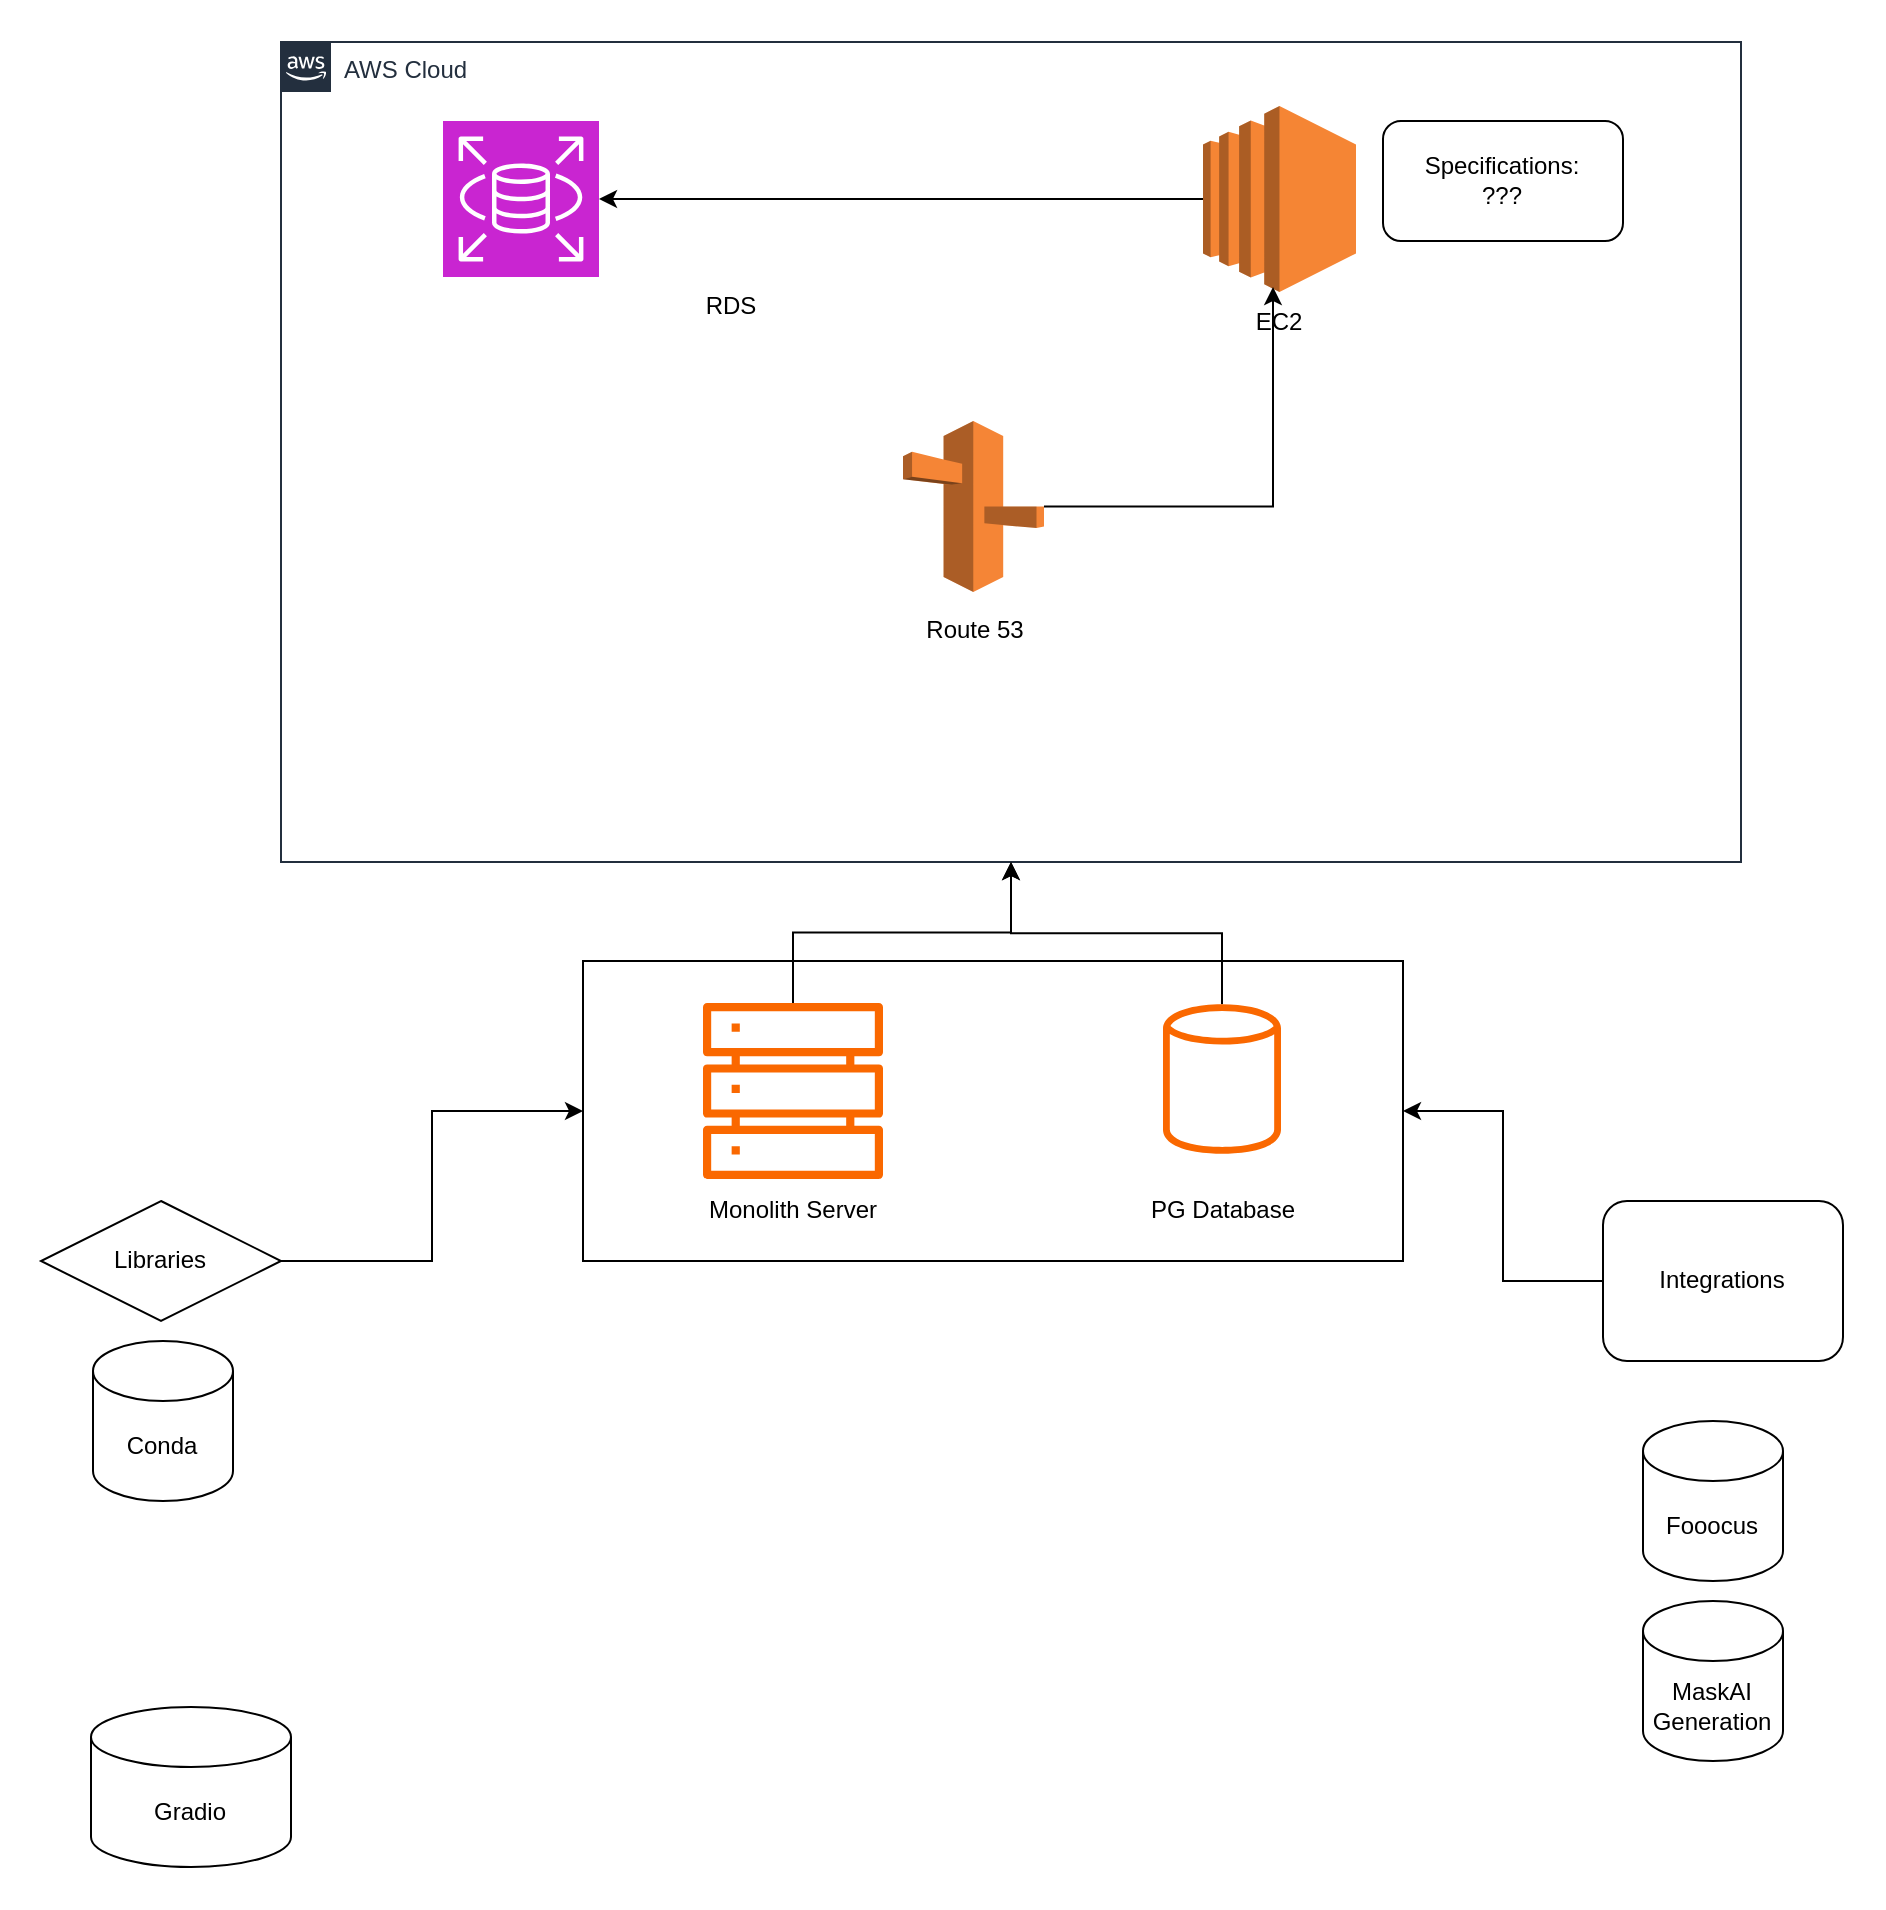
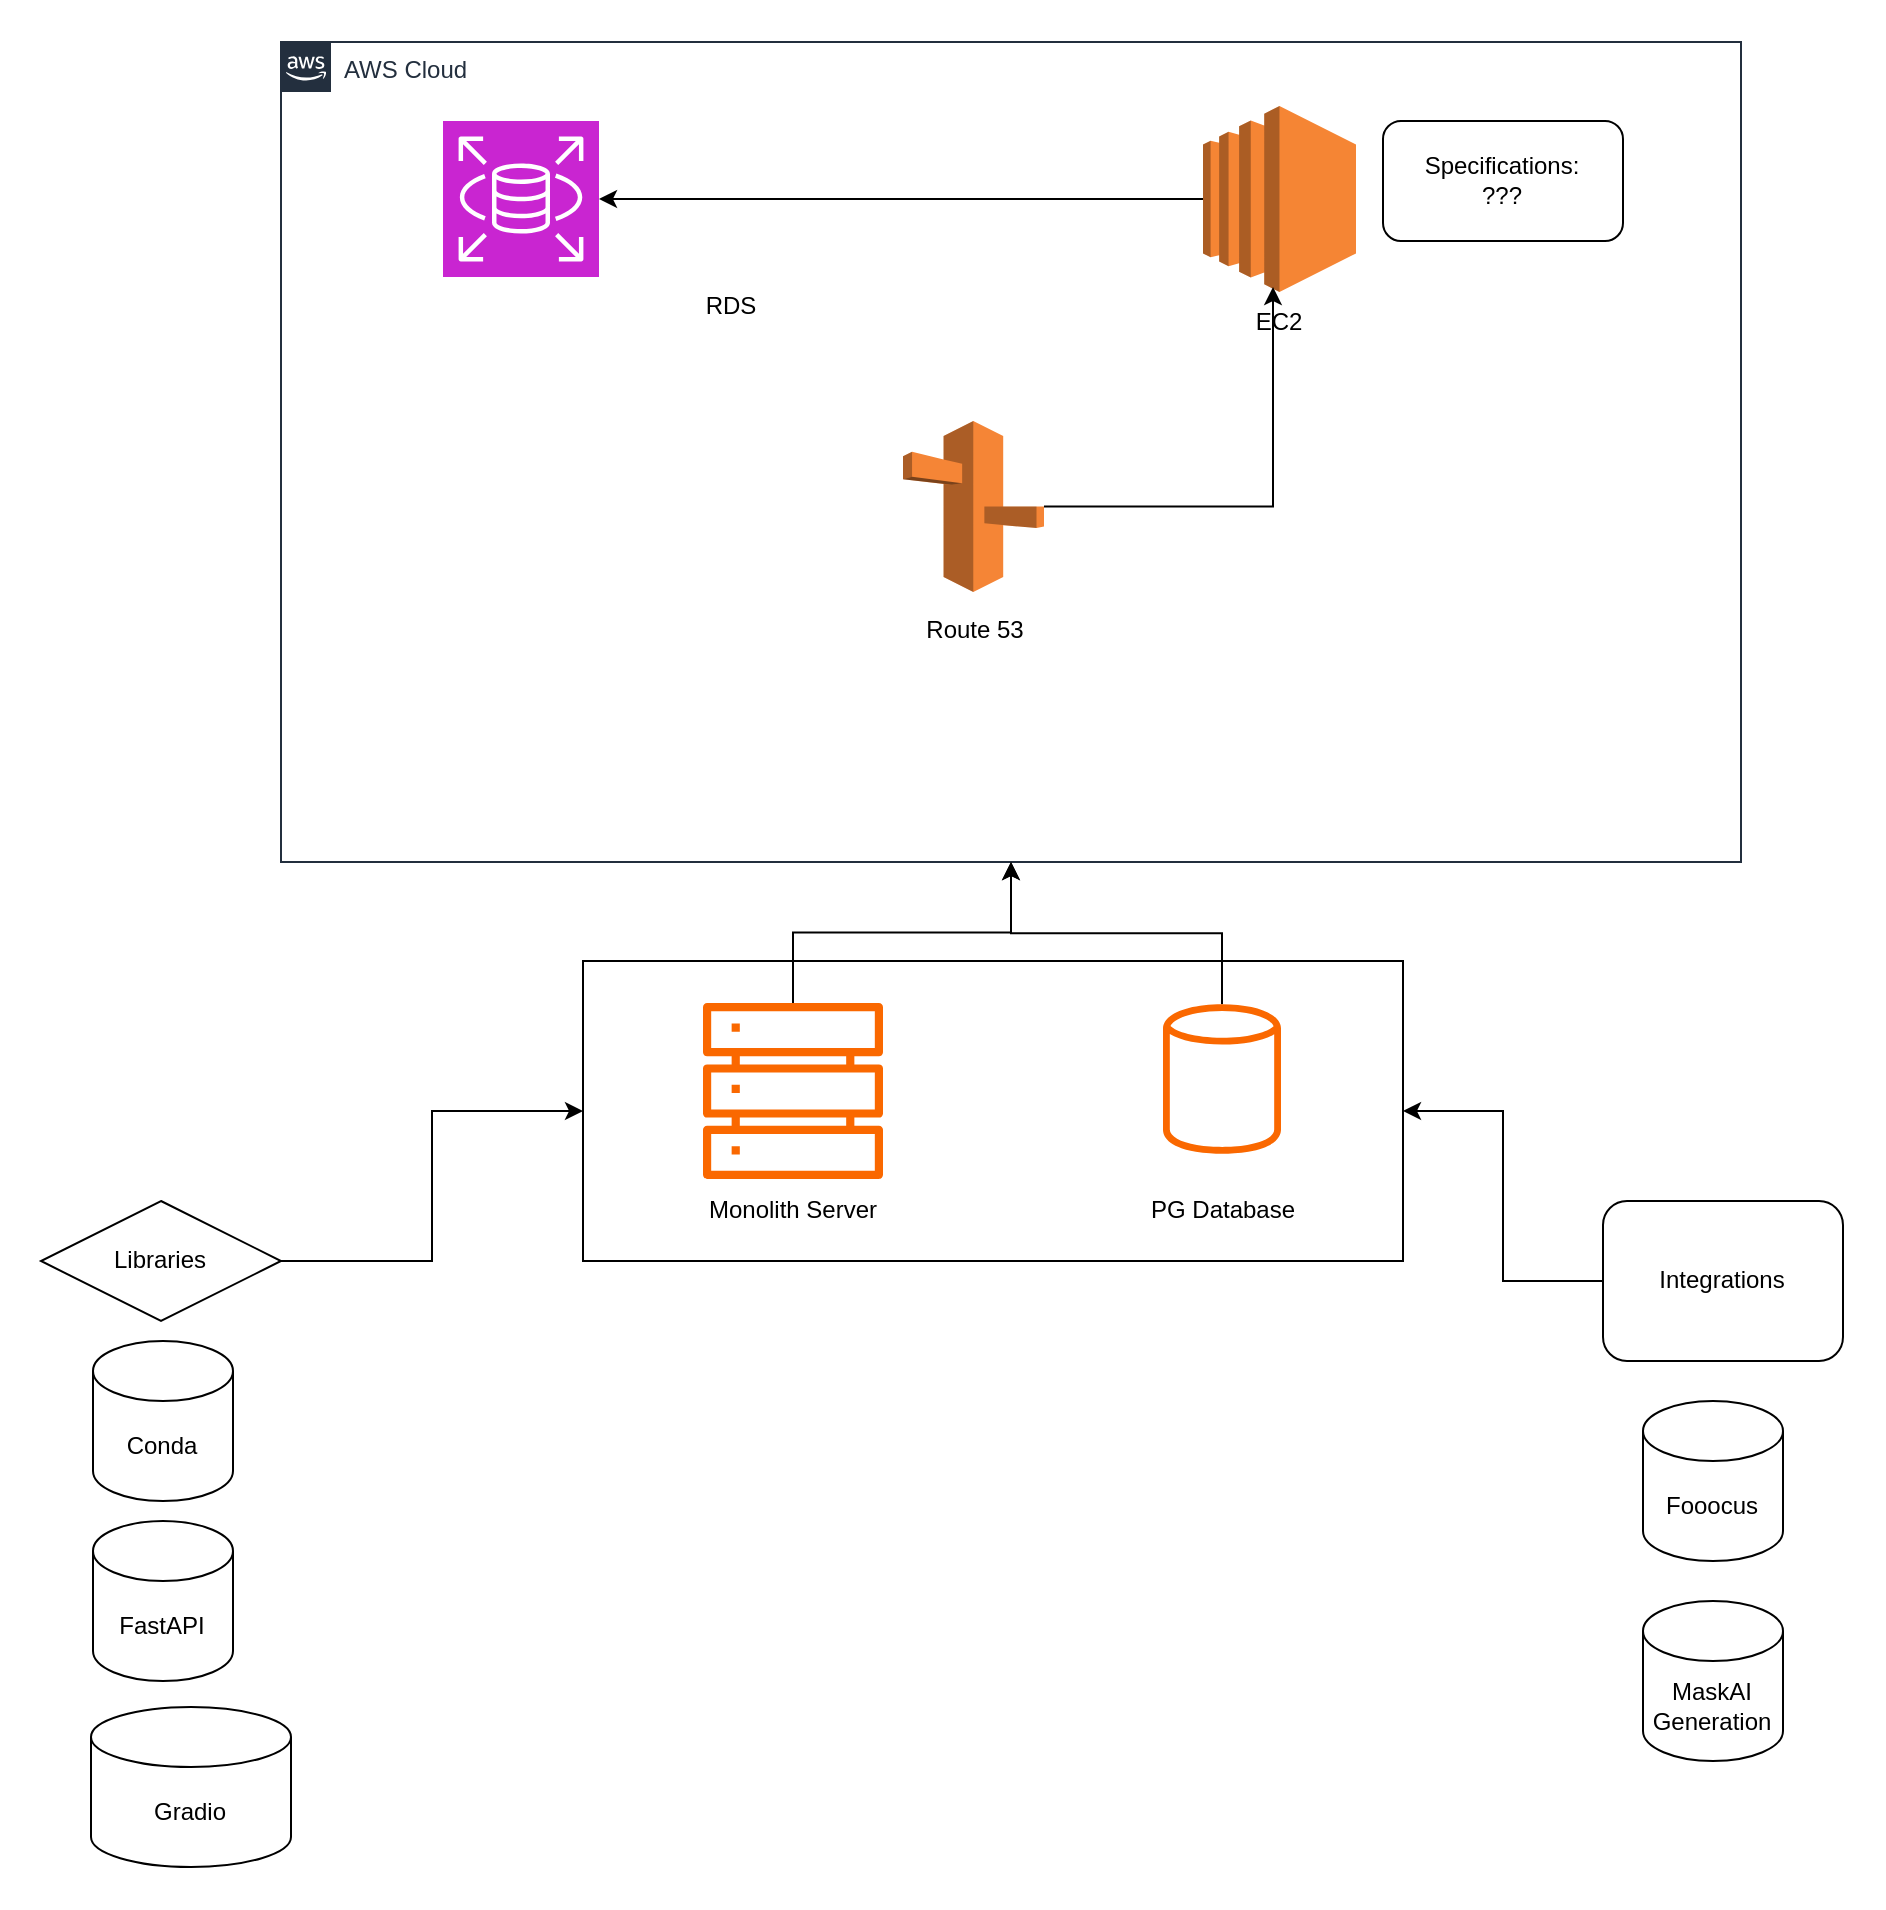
- <mxCell id="14" value="Fooocus" style="shape=cylinder3;whiteSpace=wrap;html=1;boundedLbl=1;backgroundOutline=1;size=15;" parent="1" vertex="1"><mxGeometry x="821" y="710" width="70" height="80" as="geometry" /></mxCell>
+ <mxCell id="14" value="Fooocus" style="shape=cylinder3;whiteSpace=wrap;html=1;boundedLbl=1;backgroundOutline=1;size=15;" parent="1" vertex="1"><mxGeometry x="821" y="700" width="70" height="80" as="geometry" /></mxCell>
+ <mxCell id="18" value="FastAPI" style="shape=cylinder3;whiteSpace=wrap;html=1;boundedLbl=1;backgroundOutline=1;size=15;" parent="1" vertex="1"><mxGeometry x="46" y="760" width="70" height="80" as="geometry" /></mxCell>
